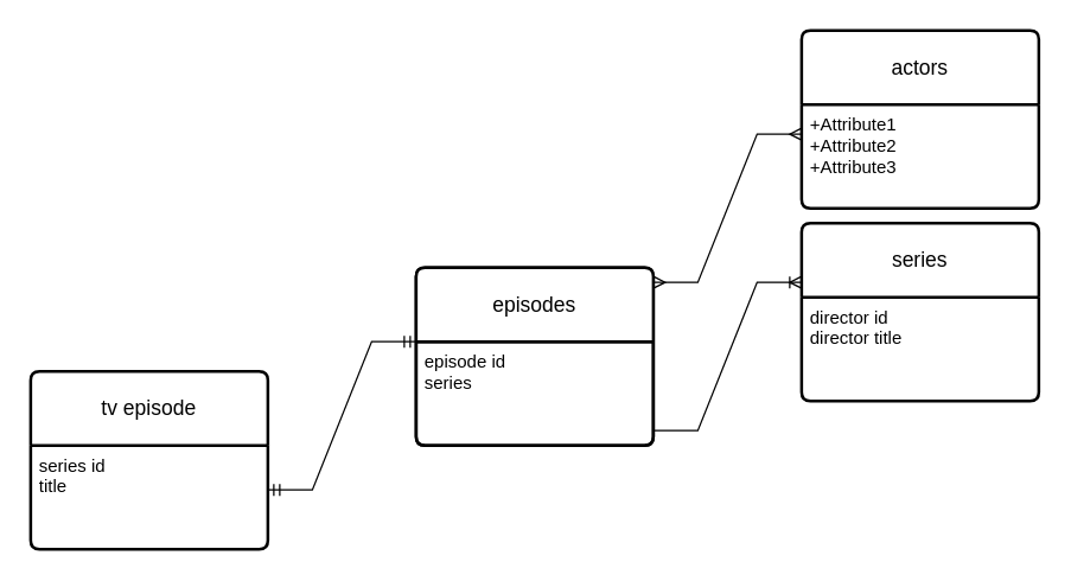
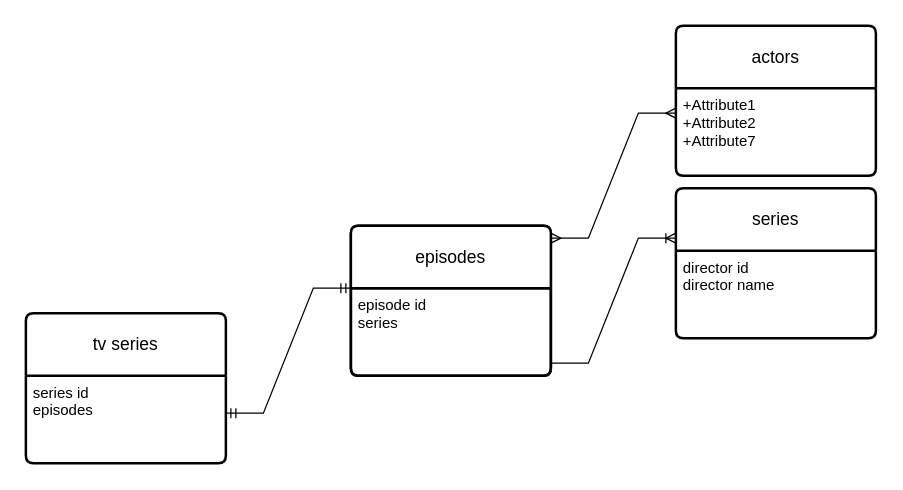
- <mxCell id="10" value="+Attribute1&#10;+Attribute2&#10;+Attribute3" style="align=left;strokeColor=none;fillColor=none;spacingLeft=4;fontSize=12;verticalAlign=top;resizable=0;rotatable=0;part=1;html=1;" vertex="1" parent="9"><mxGeometry y="50" width="160" height="70" as="geometry" /></mxCell>
+ <mxCell id="10" value="+Attribute1&#10;+Attribute2&#10;+Attribute7" style="align=left;strokeColor=none;fillColor=none;spacingLeft=4;fontSize=12;verticalAlign=top;resizable=0;rotatable=0;part=1;html=1;" vertex="1" parent="9"><mxGeometry y="50" width="160" height="70" as="geometry" /></mxCell>
- <mxCell id="8" value="director id&lt;div&gt;director title&lt;/div&gt;" style="align=left;strokeColor=none;fillColor=none;spacingLeft=4;fontSize=12;verticalAlign=top;resizable=0;rotatable=0;part=1;html=1;" vertex="1" parent="7"><mxGeometry y="50" width="160" height="70" as="geometry" /></mxCell>
+ <mxCell id="8" value="director id&lt;div&gt;director name&lt;/div&gt;" style="align=left;strokeColor=none;fillColor=none;spacingLeft=4;fontSize=12;verticalAlign=top;resizable=0;rotatable=0;part=1;html=1;" vertex="1" parent="7"><mxGeometry y="50" width="160" height="70" as="geometry" /></mxCell>
- <mxCell id="5" value="tv episode" style="swimlane;childLayout=stackLayout;horizontal=1;startSize=50;horizontalStack=0;rounded=1;fontSize=14;fontStyle=0;strokeWidth=2;resizeParent=0;resizeLast=1;shadow=0;dashed=0;align=center;arcSize=4;whiteSpace=wrap;html=1;" vertex="1" parent="1"><mxGeometry x="20" y="250" width="160" height="120" as="geometry" /></mxCell>
+ <mxCell id="5" value="tv series" style="swimlane;childLayout=stackLayout;horizontal=1;startSize=50;horizontalStack=0;rounded=1;fontSize=14;fontStyle=0;strokeWidth=2;resizeParent=0;resizeLast=1;shadow=0;dashed=0;align=center;arcSize=4;whiteSpace=wrap;html=1;" vertex="1" parent="1"><mxGeometry x="20" y="250" width="160" height="120" as="geometry" /></mxCell>
- <mxCell id="6" value="series id&lt;div&gt;title&lt;/div&gt;" style="align=left;strokeColor=none;fillColor=none;spacingLeft=4;fontSize=12;verticalAlign=top;resizable=0;rotatable=0;part=1;html=1;" vertex="1" parent="5"><mxGeometry y="50" width="160" height="70" as="geometry" /></mxCell>
+ <mxCell id="6" value="series id&lt;div&gt;episodes&lt;/div&gt;" style="align=left;strokeColor=none;fillColor=none;spacingLeft=4;fontSize=12;verticalAlign=top;resizable=0;rotatable=0;part=1;html=1;" vertex="1" parent="5"><mxGeometry y="50" width="160" height="70" as="geometry" /></mxCell>
